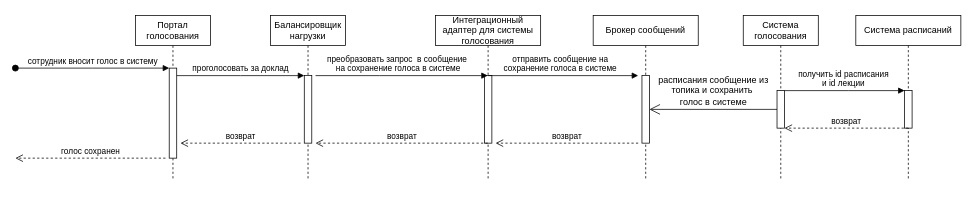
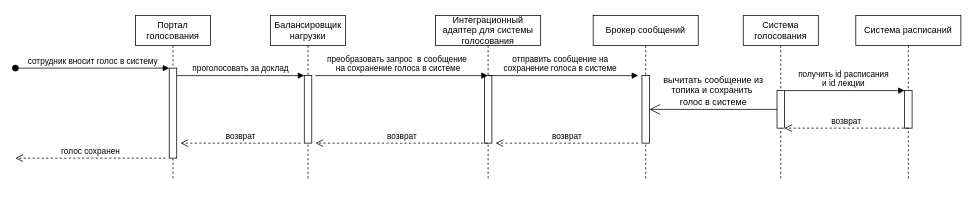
- <mxCell id="25" value="расписания сообщение из&lt;div&gt;топика и сохранить&amp;nbsp;&lt;/div&gt;&lt;div&gt;голос в системе&lt;/div&gt;" style="text;html=1;align=center;verticalAlign=middle;resizable=0;points=[];autosize=1;strokeColor=none;fillColor=none;" vertex="1" parent="1"><mxGeometry x="870" y="90" width="160" height="60" as="geometry" /></mxCell>
+ <mxCell id="25" value="вычитать сообщение из&lt;div&gt;топика и сохранить&amp;nbsp;&lt;/div&gt;&lt;div&gt;голос в системе&lt;/div&gt;" style="text;html=1;align=center;verticalAlign=middle;resizable=0;points=[];autosize=1;strokeColor=none;fillColor=none;" vertex="1" parent="1"><mxGeometry x="870" y="90" width="160" height="60" as="geometry" /></mxCell>
